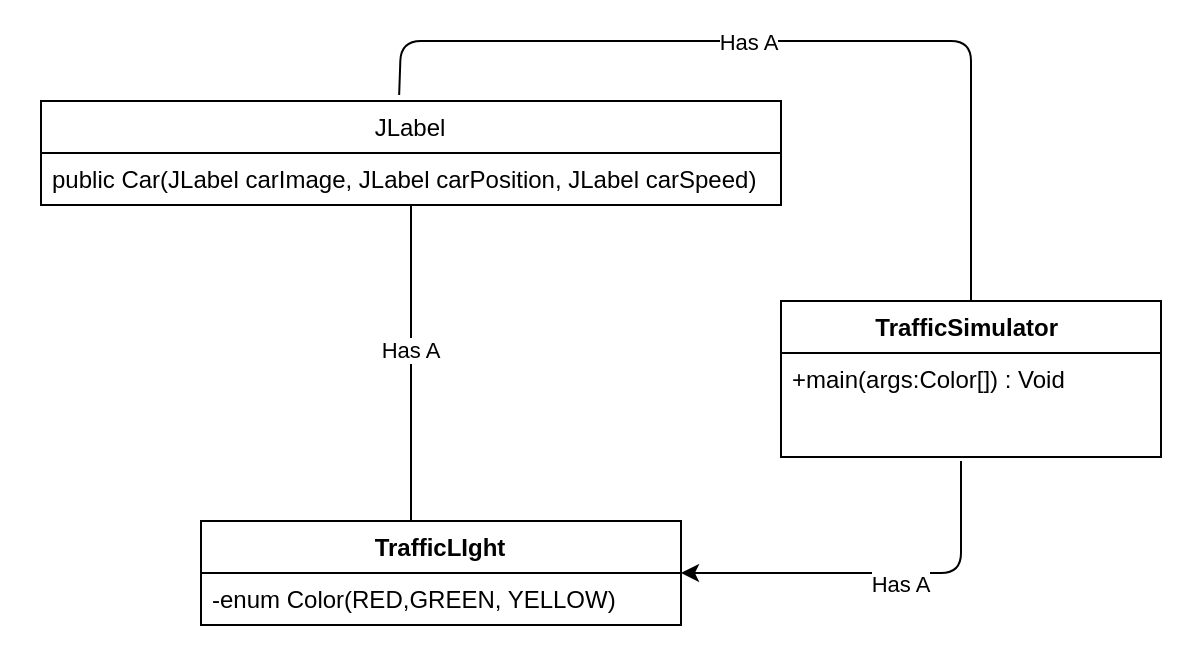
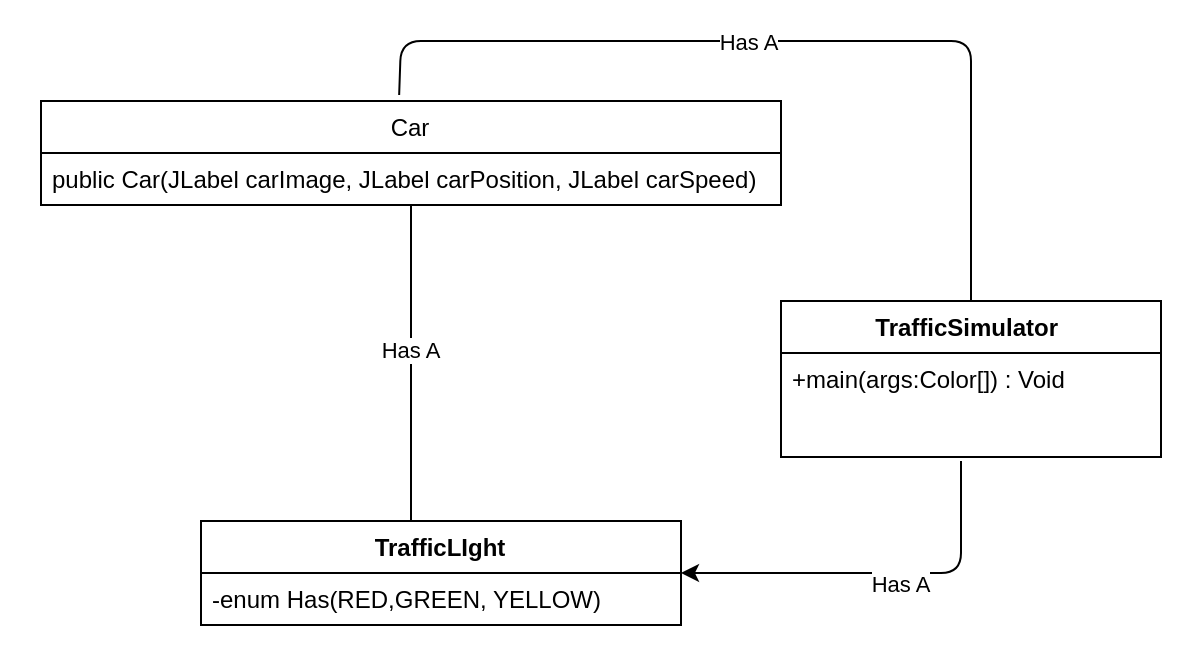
- <mxCell id="4" value="JLabel" style="swimlane;fontStyle=0;childLayout=stackLayout;horizontal=1;startSize=26;fillColor=none;horizontalStack=0;resizeParent=1;resizeParentMax=0;resizeLast=0;collapsible=1;marginBottom=0;" parent="1" vertex="1"><mxGeometry x="20" y="50" width="370" height="52" as="geometry" /></mxCell>
+ <mxCell id="4" value="Car" style="swimlane;fontStyle=0;childLayout=stackLayout;horizontal=1;startSize=26;fillColor=none;horizontalStack=0;resizeParent=1;resizeParentMax=0;resizeLast=0;collapsible=1;marginBottom=0;" parent="1" vertex="1"><mxGeometry x="20" y="50" width="370" height="52" as="geometry" /></mxCell>
- <mxCell id="11" value="-enum Color(RED,GREEN, YELLOW)" style="text;strokeColor=none;fillColor=none;align=left;verticalAlign=top;spacingLeft=4;spacingRight=4;overflow=hidden;rotatable=0;points=[[0,0.5],[1,0.5]];portConstraint=eastwest;" parent="10" vertex="1"><mxGeometry y="26" width="240" height="26" as="geometry" /></mxCell>
+ <mxCell id="11" value="-enum Has(RED,GREEN, YELLOW)" style="text;strokeColor=none;fillColor=none;align=left;verticalAlign=top;spacingLeft=4;spacingRight=4;overflow=hidden;rotatable=0;points=[[0,0.5],[1,0.5]];portConstraint=eastwest;" parent="10" vertex="1"><mxGeometry y="26" width="240" height="26" as="geometry" /></mxCell>
